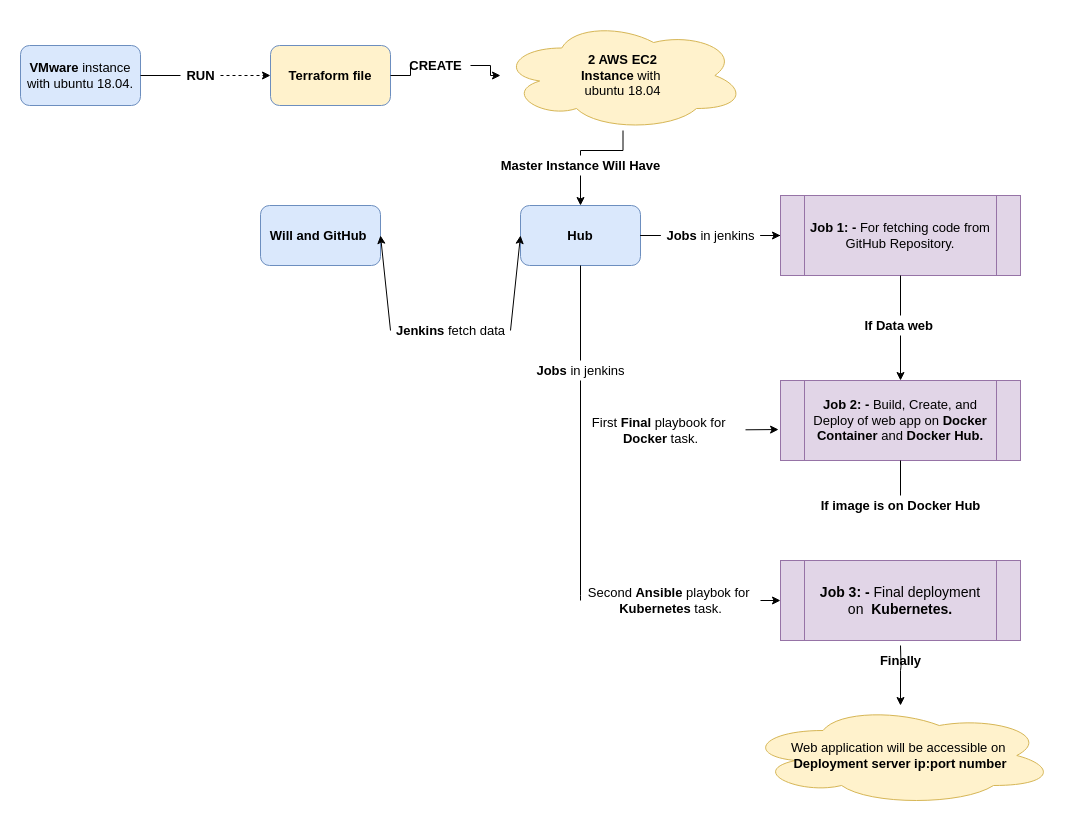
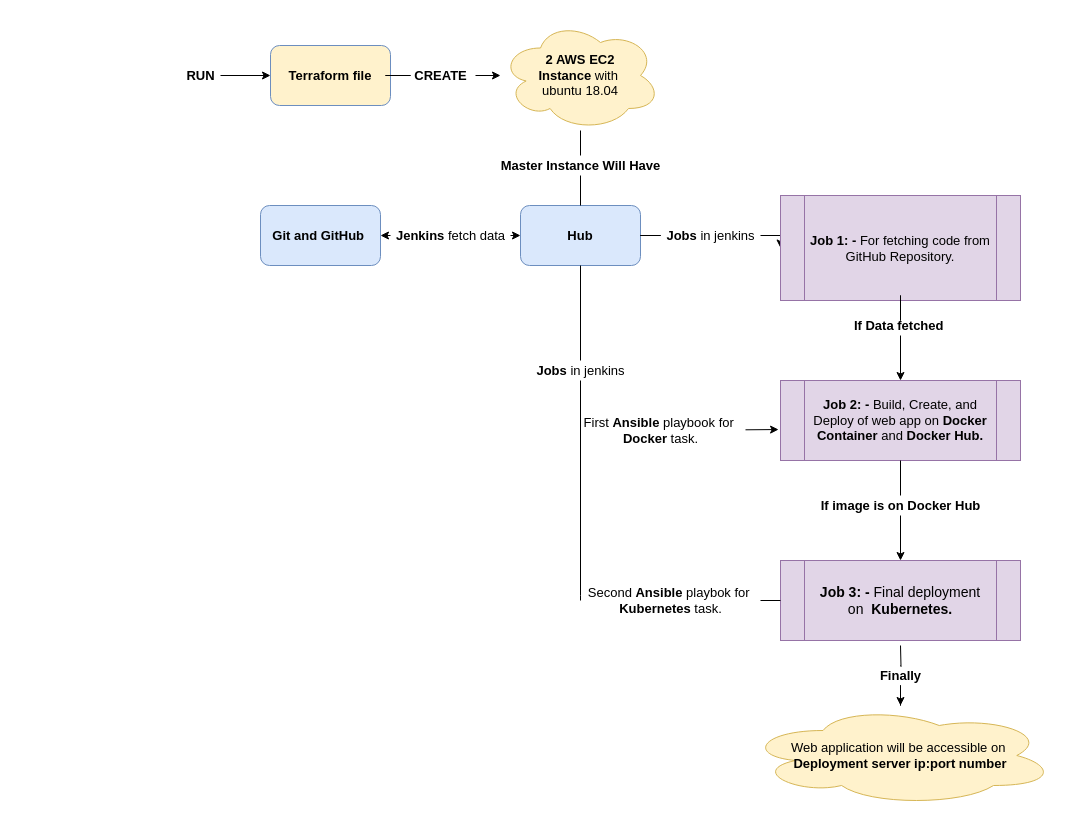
- <mxCell id="21" value="&lt;b&gt;&lt;font style=&quot;font-size: 13px&quot;&gt;CREATE&lt;/font&gt;&lt;/b&gt;" style="text;html=1;align=center;verticalAlign=middle;resizable=0;points=[];autosize=1;strokeColor=none;fillColor=none;" vertex="1" parent="1"><mxGeometry x="400" y="55" width="70" height="20" as="geometry" /></mxCell>
+ <mxCell id="21" value="&lt;b&gt;&lt;font style=&quot;font-size: 13px&quot;&gt;CREATE&lt;/font&gt;&lt;/b&gt;" style="text;html=1;align=center;verticalAlign=middle;resizable=0;points=[];autosize=1;strokeColor=none;fillColor=none;" vertex="1" parent="1"><mxGeometry x="405" y="65" width="70" height="20" as="geometry" /></mxCell>
- <mxCell id="5" value="&lt;font style=&quot;font-size: 13px&quot;&gt;&lt;b&gt;VMware &lt;/b&gt;instance with ubuntu 18.04.&lt;/font&gt;" style="rounded=1;whiteSpace=wrap;html=1;fillColor=#dae8fc;strokeColor=#6c8ebf;" vertex="1" parent="1"><mxGeometry x="20" y="45" width="120" height="60" as="geometry" /></mxCell>
- <mxCell id="24" value="" style="edgeStyle=orthogonalEdgeStyle;rounded=0;orthogonalLoop=1;jettySize=auto;html=1;entryX=0;entryY=0.5;entryDx=0;entryDy=0;endArrow=none;" edge="1" parent="1" source="5" target="23"><mxGeometry relative="1" as="geometry"><mxPoint x="140" y="75" as="sourcePoint" /><mxPoint x="270" y="75" as="targetPoint" /></mxGeometry></mxCell>
- <mxCell id="4" value="" style="edgeStyle=orthogonalEdgeStyle;rounded=0;orthogonalLoop=1;jettySize=auto;html=1;entryX=0;entryY=0.5;entryDx=0;entryDy=0;startArrow=none;dashed=1;" edge="1" parent="1" source="23" target="7"><mxGeometry relative="1" as="geometry"><mxPoint x="240" y="75" as="targetPoint" /></mxGeometry></mxCell>
+ <mxCell id="4" value="" style="edgeStyle=orthogonalEdgeStyle;rounded=0;orthogonalLoop=1;jettySize=auto;html=1;entryX=0;entryY=0.5;entryDx=0;entryDy=0;startArrow=none;" edge="1" parent="1" source="23" target="7"><mxGeometry relative="1" as="geometry"><mxPoint x="240" y="75" as="targetPoint" /></mxGeometry></mxCell>
- <mxCell id="17" value="&lt;font style=&quot;font-size: 13px&quot;&gt;&lt;b&gt;2 AWS EC2 &lt;br&gt;Instance &lt;/b&gt;with&amp;nbsp;&lt;br&gt;ubuntu 18.04&lt;/font&gt;" style="ellipse;shape=cloud;whiteSpace=wrap;html=1;fillColor=#fff2cc;strokeColor=#d6b656;" vertex="1" parent="1"><mxGeometry x="500" y="20" width="245" height="110" as="geometry" /></mxCell>
+ <mxCell id="17" value="&lt;font style=&quot;font-size: 13px&quot;&gt;&lt;b&gt;2 AWS EC2 &lt;br&gt;Instance &lt;/b&gt;with&amp;nbsp;&lt;br&gt;ubuntu 18.04&lt;/font&gt;" style="ellipse;shape=cloud;whiteSpace=wrap;html=1;fillColor=#fff2cc;strokeColor=#d6b656;" vertex="1" parent="1"><mxGeometry x="500" y="20" width="160" height="110" as="geometry" /></mxCell>
- <mxCell id="16" value="" style="edgeStyle=orthogonalEdgeStyle;rounded=0;orthogonalLoop=1;jettySize=auto;html=1;startArrow=none;" edge="1" parent="1" source="19" target="3"><mxGeometry relative="1" as="geometry" /></mxCell>
+ <mxCell id="16" value="" style="edgeStyle=orthogonalEdgeStyle;rounded=0;orthogonalLoop=1;jettySize=auto;html=1;startArrow=none;endArrow=none;" edge="1" parent="1" source="19" target="3"><mxGeometry relative="1" as="geometry" /></mxCell>
- <mxCell id="8" value="&lt;b&gt;&lt;font style=&quot;font-size: 13px&quot;&gt;Will and GitHub&amp;nbsp;&lt;/font&gt;&lt;/b&gt;" style="rounded=1;whiteSpace=wrap;html=1;fillColor=#dae8fc;strokeColor=#6c8ebf;" vertex="1" parent="1"><mxGeometry x="260" y="205" width="120" height="60" as="geometry" /></mxCell>
+ <mxCell id="8" value="&lt;b&gt;&lt;font style=&quot;font-size: 13px&quot;&gt;Git and GitHub&amp;nbsp;&lt;/font&gt;&lt;/b&gt;" style="rounded=1;whiteSpace=wrap;html=1;fillColor=#dae8fc;strokeColor=#6c8ebf;" vertex="1" parent="1"><mxGeometry x="260" y="205" width="120" height="60" as="geometry" /></mxCell>
- <mxCell id="10" value="&lt;font style=&quot;font-size: 13px&quot;&gt;&lt;b&gt;Job 1: -&lt;/b&gt;&amp;nbsp;For fetching code from GitHub Repository.&lt;/font&gt;" style="shape=process;whiteSpace=wrap;html=1;backgroundOutline=1;fillColor=#e1d5e7;strokeColor=#9673a6;" vertex="1" parent="1"><mxGeometry x="780" y="195" width="240" height="80" as="geometry" /></mxCell>
+ <mxCell id="10" value="&lt;font style=&quot;font-size: 13px&quot;&gt;&lt;b&gt;Job 1: -&lt;/b&gt;&amp;nbsp;For fetching code from GitHub Repository.&lt;/font&gt;" style="shape=process;whiteSpace=wrap;html=1;backgroundOutline=1;fillColor=#e1d5e7;strokeColor=#9673a6;" vertex="1" parent="1"><mxGeometry x="780" y="195" width="240" height="105" as="geometry" /></mxCell>
- <mxCell id="35" value="&lt;b&gt;&lt;font style=&quot;font-size: 13px&quot;&gt;If Data web&amp;nbsp;&lt;/font&gt;&lt;/b&gt;" style="text;html=1;align=center;verticalAlign=middle;resizable=0;points=[];autosize=1;strokeColor=none;fillColor=none;" vertex="1" parent="1"><mxGeometry x="845" y="315" width="110" height="20" as="geometry" /></mxCell>
+ <mxCell id="35" value="&lt;b&gt;&lt;font style=&quot;font-size: 13px&quot;&gt;If Data fetched&amp;nbsp;&lt;/font&gt;&lt;/b&gt;" style="text;html=1;align=center;verticalAlign=middle;resizable=0;points=[];autosize=1;strokeColor=none;fillColor=none;" vertex="1" parent="1"><mxGeometry x="845" y="315" width="110" height="20" as="geometry" /></mxCell>
- <mxCell id="25" value="&lt;font style=&quot;font-size: 13px&quot;&gt;&lt;b&gt;Jenkins &lt;/b&gt;fetch data&lt;/font&gt;" style="text;html=1;align=center;verticalAlign=middle;resizable=0;points=[];autosize=1;strokeColor=none;fillColor=none;" vertex="1" parent="1"><mxGeometry x="390" y="320" width="120" height="20" as="geometry" /></mxCell>
+ <mxCell id="25" value="&lt;font style=&quot;font-size: 13px&quot;&gt;&lt;b&gt;Jenkins &lt;/b&gt;fetch data&lt;/font&gt;" style="text;html=1;align=center;verticalAlign=middle;resizable=0;points=[];autosize=1;strokeColor=none;fillColor=none;" vertex="1" parent="1"><mxGeometry x="390" y="225" width="120" height="20" as="geometry" /></mxCell>
- <mxCell id="32" value="&lt;font style=&quot;font-size: 13px&quot;&gt;First&amp;nbsp;&lt;b&gt;Final &lt;/b&gt;playbook for&amp;nbsp;&lt;br&gt;&lt;b&gt;Docker &lt;/b&gt;task.&lt;/font&gt;" style="text;html=1;align=center;verticalAlign=middle;resizable=0;points=[];autosize=1;strokeColor=none;fillColor=none;" vertex="1" parent="1"><mxGeometry x="575" y="415" width="170" height="30" as="geometry" /></mxCell>
+ <mxCell id="32" value="&lt;font style=&quot;font-size: 13px&quot;&gt;First&amp;nbsp;&lt;b&gt;Ansible &lt;/b&gt;playbook for&amp;nbsp;&lt;br&gt;&lt;b&gt;Docker &lt;/b&gt;task.&lt;/font&gt;" style="text;html=1;align=center;verticalAlign=middle;resizable=0;points=[];autosize=1;strokeColor=none;fillColor=none;" vertex="1" parent="1"><mxGeometry x="575" y="415" width="170" height="30" as="geometry" /></mxCell>
+ <mxCell id="11" value="" style="edgeStyle=orthogonalEdgeStyle;rounded=0;orthogonalLoop=1;jettySize=auto;html=1;startArrow=none;" edge="1" parent="1" source="37" target="14"><mxGeometry relative="1" as="geometry" /></mxCell>
- <mxCell id="29" value="" style="endArrow=classic;html=1;rounded=0;entryX=0;entryY=0.5;entryDx=0;entryDy=0;startArrow=none;" edge="1" parent="1" source="33" target="14"><mxGeometry width="50" height="50" relative="1" as="geometry"><mxPoint x="580" y="595" as="sourcePoint" /><mxPoint x="450" y="285" as="targetPoint" /></mxGeometry></mxCell>
+ <mxCell id="29" value="" style="endArrow=none;html=1;rounded=0;entryX=0;entryY=0.5;entryDx=0;entryDy=0;startArrow=none;" edge="1" parent="1" source="33" target="14"><mxGeometry width="50" height="50" relative="1" as="geometry"><mxPoint x="580" y="595" as="sourcePoint" /><mxPoint x="450" y="285" as="targetPoint" /></mxGeometry></mxCell>
- <mxCell id="39" value="&lt;b&gt;&lt;font style=&quot;font-size: 13px&quot;&gt;Finally&lt;/font&gt;&lt;/b&gt;" style="text;html=1;align=center;verticalAlign=middle;resizable=0;points=[];autosize=1;strokeColor=none;fillColor=none;" vertex="1" parent="1"><mxGeometry x="870" y="650" width="60" height="20" as="geometry" /></mxCell>
+ <mxCell id="39" value="&lt;b&gt;&lt;font style=&quot;font-size: 13px&quot;&gt;Finally&lt;/font&gt;&lt;/b&gt;" style="text;html=1;align=center;verticalAlign=middle;resizable=0;points=[];autosize=1;strokeColor=none;fillColor=none;" vertex="1" parent="1"><mxGeometry x="870" y="665" width="60" height="20" as="geometry" /></mxCell>
